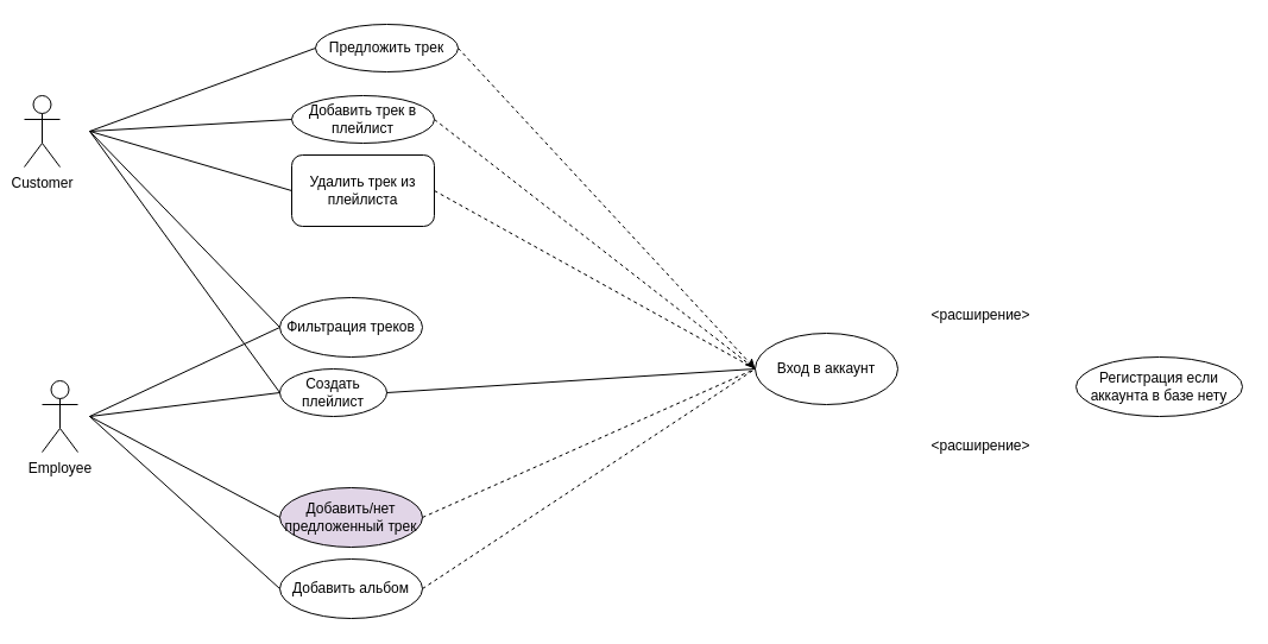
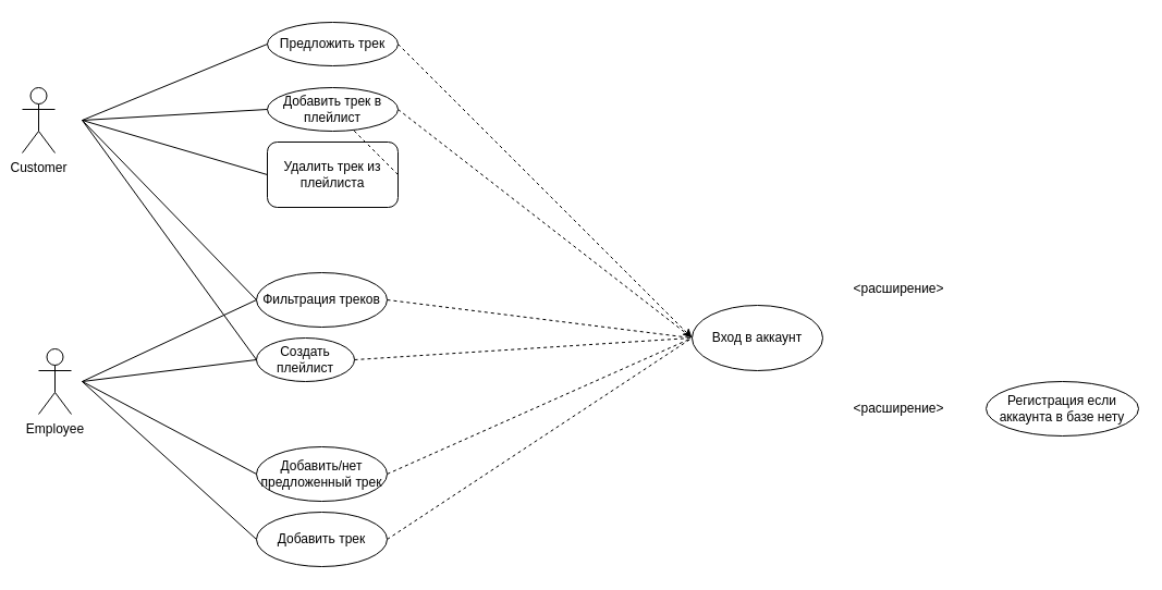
- <mxCell id="24" value="Предложить трек" style="ellipse;whiteSpace=wrap;html=1;" vertex="1" parent="1"><mxGeometry x="265" y="20" width="120" height="40" as="geometry" /></mxCell>
+ <mxCell id="24" value="Предложить трек" style="ellipse;whiteSpace=wrap;html=1;" vertex="1" parent="1"><mxGeometry x="245" y="20" width="120" height="40" as="geometry" /></mxCell>
- <mxCell id="17" value="" style="endArrow=none;dashed=1;html=1;rounded=0;exitX=1;exitY=0.5;exitDx=0;exitDy=0;entryX=0;entryY=0.5;entryDx=0;entryDy=0;" parent="1" source="13" target="15" edge="1"><mxGeometry width="50" height="50" relative="1" as="geometry"><mxPoint x="365" y="170" as="sourcePoint" /><mxPoint x="575" y="430" as="targetPoint" /></mxGeometry></mxCell>
+ <mxCell id="17" value="" style="endArrow=none;dashed=1;html=1;rounded=0;exitX=1;exitY=0.5;exitDx=0;exitDy=0;" parent="1" source="13" target="9" edge="1"><mxGeometry width="50" height="50" relative="1" as="geometry"><mxPoint x="365" y="170" as="sourcePoint" /><mxPoint x="575" y="430" as="targetPoint" /></mxGeometry></mxCell>
+ <mxCell id="30" value="" style="endArrow=none;dashed=1;html=1;rounded=0;exitX=1;exitY=0.5;exitDx=0;exitDy=0;entryX=0;entryY=0.5;entryDx=0;entryDy=0;" edge="1" parent="1" source="27" target="15"><mxGeometry width="50" height="50" relative="1" as="geometry"><mxPoint x="365" y="345" as="sourcePoint" /><mxPoint x="645" y="320" as="targetPoint" /></mxGeometry></mxCell>
- <mxCell id="18" value="" style="endArrow=none;dashed=0;html=1;rounded=0;exitX=1;exitY=0.5;exitDx=0;exitDy=0;entryX=0;entryY=0.5;entryDx=0;entryDy=0;" parent="1" source="4" target="15" edge="1"><mxGeometry width="50" height="50" relative="1" as="geometry"><mxPoint x="375" y="180" as="sourcePoint" /><mxPoint x="575" y="140" as="targetPoint" /></mxGeometry></mxCell>
+ <mxCell id="18" value="" style="endArrow=none;dashed=1;html=1;rounded=0;exitX=1;exitY=0.5;exitDx=0;exitDy=0;entryX=0;entryY=0.5;entryDx=0;entryDy=0;" parent="1" source="4" target="15" edge="1"><mxGeometry width="50" height="50" relative="1" as="geometry"><mxPoint x="375" y="180" as="sourcePoint" /><mxPoint x="575" y="140" as="targetPoint" /></mxGeometry></mxCell>
- <mxCell id="21" value="Регистрация если&lt;br&gt;аккаунта в базе нету" style="ellipse;whiteSpace=wrap;html=1;" parent="1" vertex="1"><mxGeometry x="905" y="300" width="140" height="50" as="geometry" /></mxCell>
+ <mxCell id="21" value="Регистрация если&lt;br&gt;аккаунта в базе нету" style="ellipse;whiteSpace=wrap;html=1;" parent="1" vertex="1"><mxGeometry x="905" y="350" width="140" height="50" as="geometry" /></mxCell>
- <mxCell id="7" value="Добавить/нет предложенный трек" style="ellipse;whiteSpace=wrap;html=1;fillColor=#e1d5e7;" parent="1" vertex="1"><mxGeometry x="235" y="410" width="120" height="50" as="geometry" /></mxCell>
+ <mxCell id="7" value="Добавить/нет предложенный трек" style="ellipse;whiteSpace=wrap;html=1;" parent="1" vertex="1"><mxGeometry x="235" y="410" width="120" height="50" as="geometry" /></mxCell>
- <mxCell id="11" value="Добавить альбом" style="ellipse;whiteSpace=wrap;html=1;" parent="1" vertex="1"><mxGeometry x="235" y="470" width="120" height="50" as="geometry" /></mxCell>
+ <mxCell id="11" value="Добавить трек" style="ellipse;whiteSpace=wrap;html=1;" parent="1" vertex="1"><mxGeometry x="235" y="470" width="120" height="50" as="geometry" /></mxCell>
